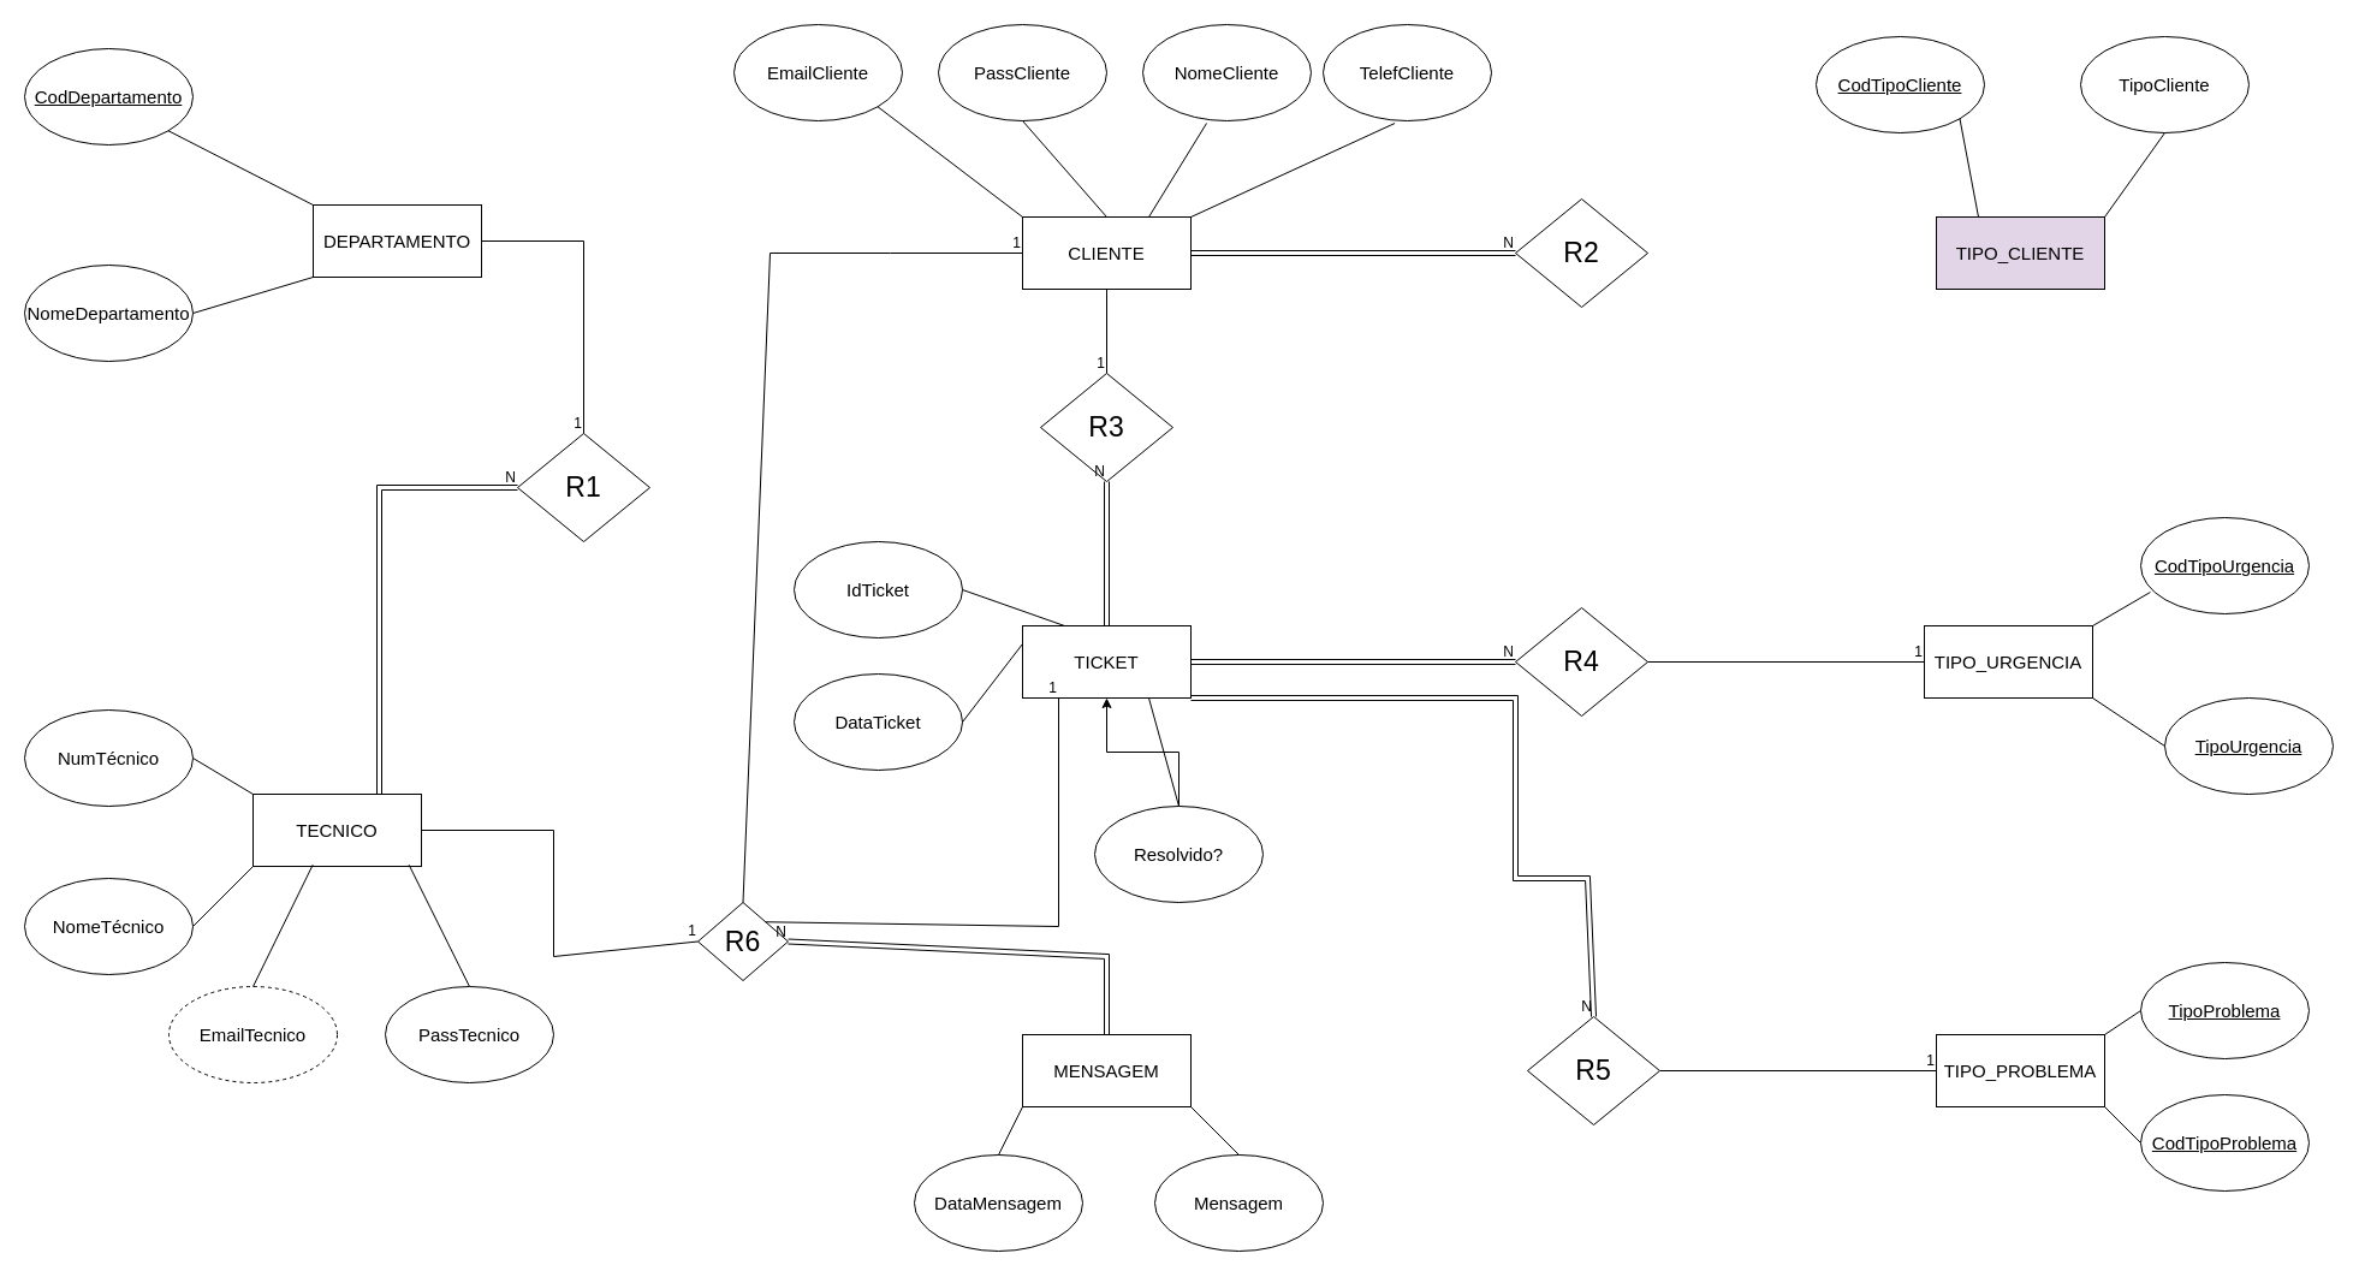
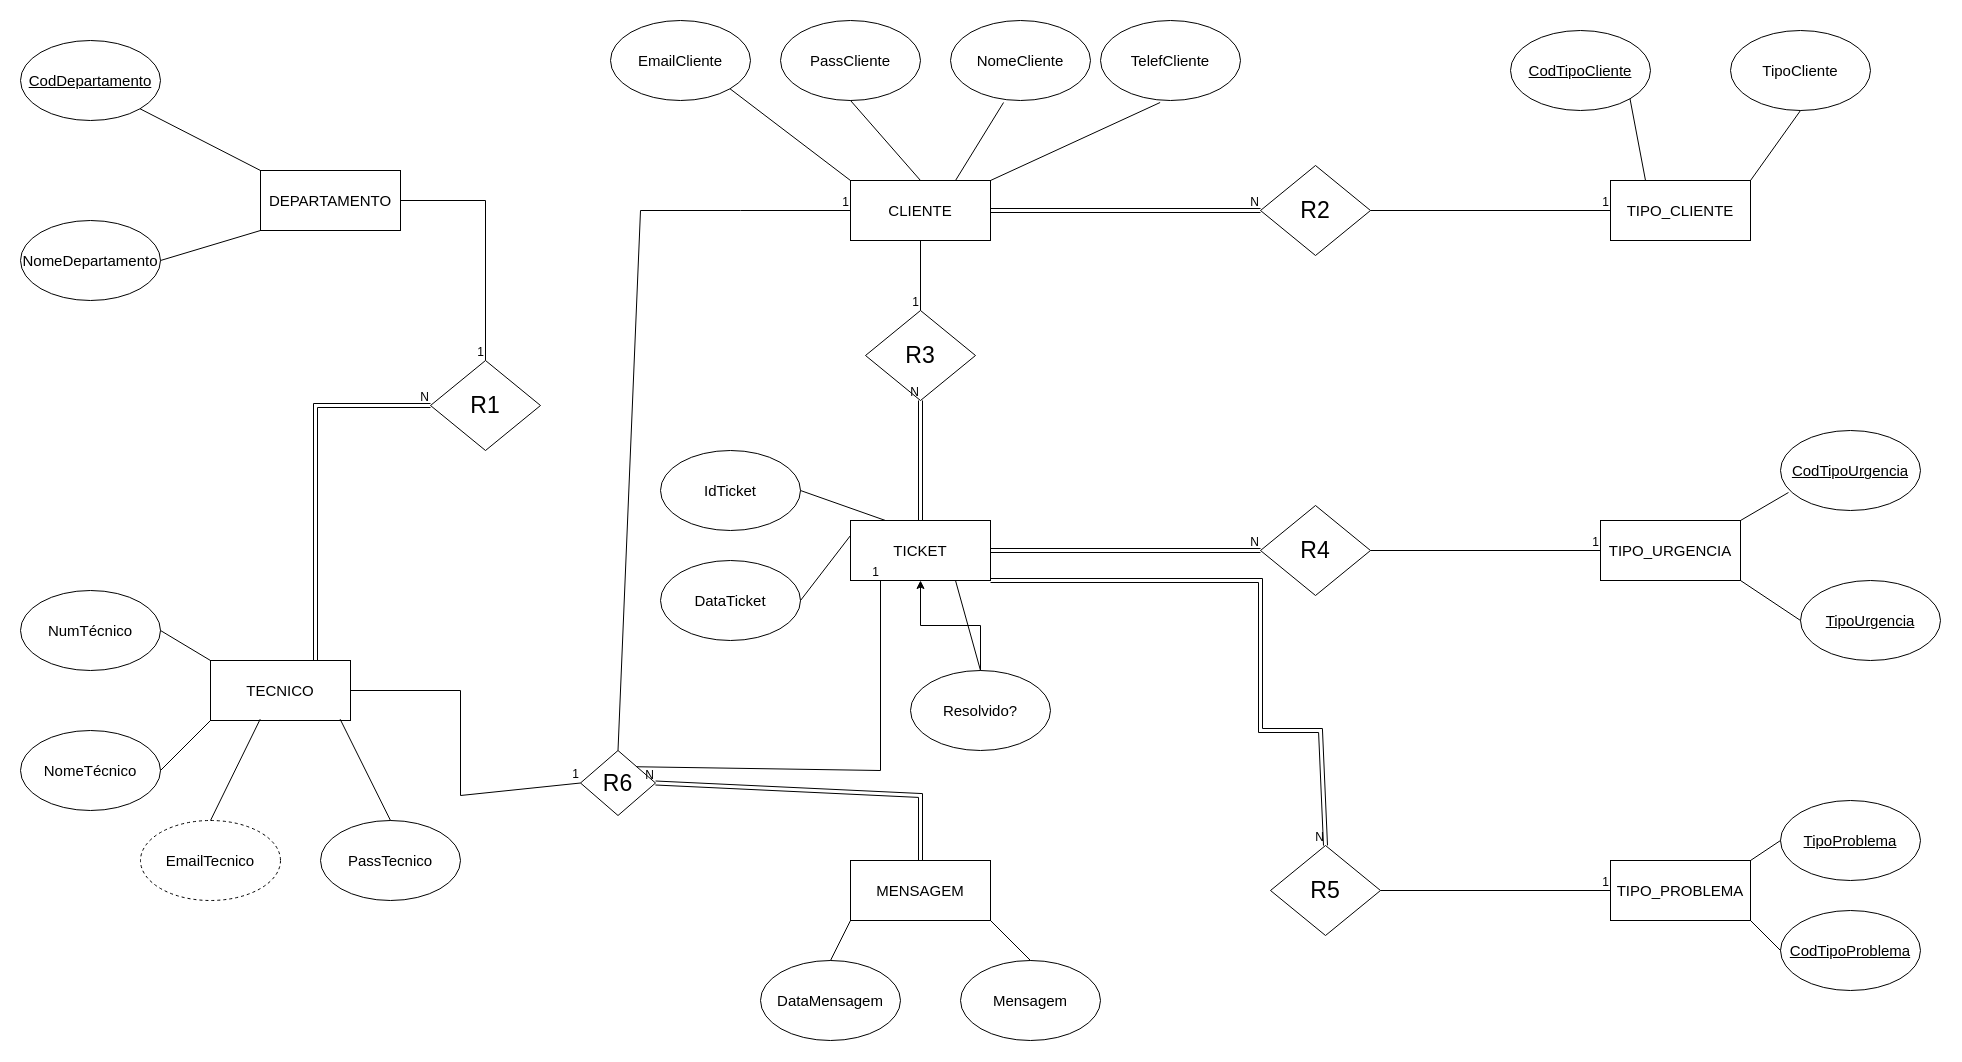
+ <mxCell id="71" value="" style="endArrow=none;html=1;rounded=0;entryX=0;entryY=0.5;entryDx=0;entryDy=0;exitX=1;exitY=0.5;exitDx=0;exitDy=0;" edge="1" parent="1" source="68" target="6"><mxGeometry relative="1" as="geometry"><mxPoint x="1210" y="790" as="sourcePoint" /><mxPoint x="1440" y="790" as="targetPoint" /></mxGeometry></mxCell>
+ <mxCell id="72" value="1" style="resizable=0;html=1;whiteSpace=wrap;align=right;verticalAlign=bottom;" connectable="0" vertex="1" parent="71"><mxGeometry x="1" relative="1" as="geometry" /></mxCell>
- <mxCell id="6" value="&lt;font style=&quot;font-size: 15px;&quot;&gt;TIPO_CLIENTE&lt;/font&gt;" style="whiteSpace=wrap;html=1;align=center;fillColor=#e1d5e7;" vertex="1" parent="1"><mxGeometry x="1610" y="180" width="140" height="60" as="geometry" /></mxCell>
+ <mxCell id="6" value="&lt;font style=&quot;font-size: 15px;&quot;&gt;TIPO_CLIENTE&lt;/font&gt;" style="whiteSpace=wrap;html=1;align=center;" vertex="1" parent="1"><mxGeometry x="1610" y="180" width="140" height="60" as="geometry" /></mxCell>
